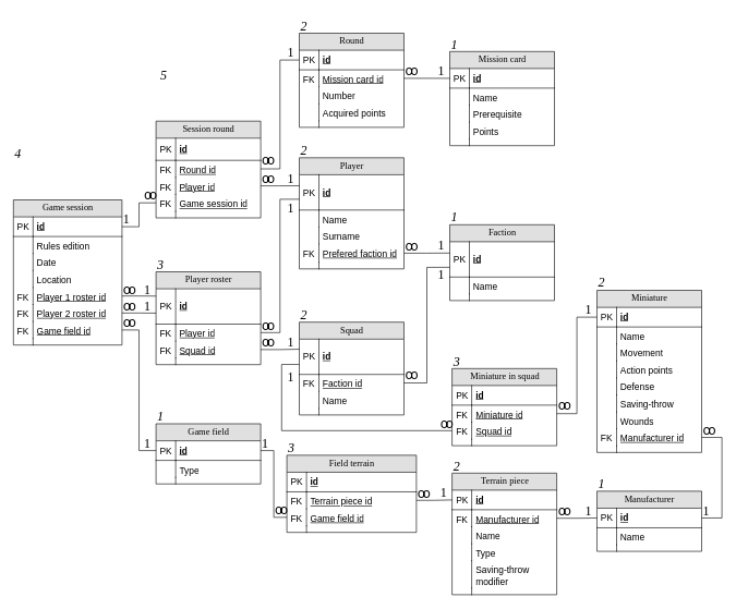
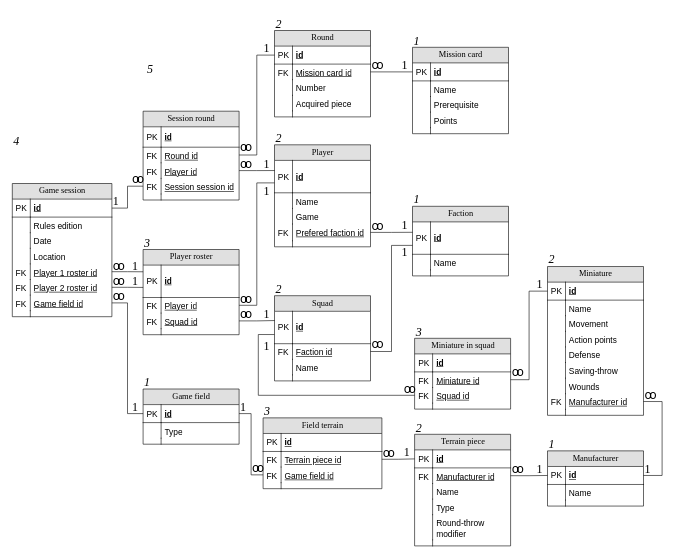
- <mxCell id="95" value="Acquired points" style="shape=partialRectangle;top=0;left=0;right=0;bottom=0;html=1;align=left;verticalAlign=top;fillColor=none;spacingLeft=34;spacingRight=4;whiteSpace=wrap;overflow=hidden;rotatable=0;points=[[0,0.5],[1,0.5]];portConstraint=eastwest;dropTarget=0;fontStyle=0;fontSize=14;" parent="88" vertex="1"><mxGeometry y="108" width="160" height="26" as="geometry" /></mxCell>
+ <mxCell id="95" value="Acquired piece" style="shape=partialRectangle;top=0;left=0;right=0;bottom=0;html=1;align=left;verticalAlign=top;fillColor=none;spacingLeft=34;spacingRight=4;whiteSpace=wrap;overflow=hidden;rotatable=0;points=[[0,0.5],[1,0.5]];portConstraint=eastwest;dropTarget=0;fontStyle=0;fontSize=14;" parent="88" vertex="1"><mxGeometry y="108" width="160" height="26" as="geometry" /></mxCell>
- <mxCell id="53" value="Game session id" style="shape=partialRectangle;top=0;left=0;right=0;bottom=0;html=1;align=left;verticalAlign=top;fillColor=none;spacingLeft=34;spacingRight=4;whiteSpace=wrap;overflow=hidden;rotatable=0;points=[[0,0.5],[1,0.5]];portConstraint=eastwest;dropTarget=0;fontStyle=4;fontSize=14;" parent="46" vertex="1"><mxGeometry y="112" width="160" height="26" as="geometry" /></mxCell>
+ <mxCell id="53" value="Session session id" style="shape=partialRectangle;top=0;left=0;right=0;bottom=0;html=1;align=left;verticalAlign=top;fillColor=none;spacingLeft=34;spacingRight=4;whiteSpace=wrap;overflow=hidden;rotatable=0;points=[[0,0.5],[1,0.5]];portConstraint=eastwest;dropTarget=0;fontStyle=4;fontSize=14;" parent="46" vertex="1"><mxGeometry y="112" width="160" height="26" as="geometry" /></mxCell>
- <mxCell id="40" value="Surname" style="shape=partialRectangle;top=0;left=0;right=0;bottom=0;html=1;align=left;verticalAlign=top;fillColor=none;spacingLeft=34;spacingRight=4;whiteSpace=wrap;overflow=hidden;rotatable=0;points=[[0,0.5],[1,0.5]];portConstraint=eastwest;dropTarget=0;fontSize=14;" parent="35" vertex="1"><mxGeometry y="106" width="160" height="26" as="geometry" /></mxCell>
+ <mxCell id="40" value="Game" style="shape=partialRectangle;top=0;left=0;right=0;bottom=0;html=1;align=left;verticalAlign=top;fillColor=none;spacingLeft=34;spacingRight=4;whiteSpace=wrap;overflow=hidden;rotatable=0;points=[[0,0.5],[1,0.5]];portConstraint=eastwest;dropTarget=0;fontSize=14;" parent="35" vertex="1"><mxGeometry y="106" width="160" height="26" as="geometry" /></mxCell>
- <mxCell id="147" value="Saving-throw modifier" style="shape=partialRectangle;top=0;left=0;right=0;bottom=0;html=1;align=left;verticalAlign=top;fillColor=none;spacingLeft=34;spacingRight=4;whiteSpace=wrap;overflow=hidden;rotatable=0;points=[[0,0.5],[1,0.5]];portConstraint=eastwest;dropTarget=0;fontStyle=0;fontSize=14;" parent="138" vertex="1"><mxGeometry y="134" width="160" height="42" as="geometry" /></mxCell>
+ <mxCell id="147" value="Round-throw modifier" style="shape=partialRectangle;top=0;left=0;right=0;bottom=0;html=1;align=left;verticalAlign=top;fillColor=none;spacingLeft=34;spacingRight=4;whiteSpace=wrap;overflow=hidden;rotatable=0;points=[[0,0.5],[1,0.5]];portConstraint=eastwest;dropTarget=0;fontStyle=0;fontSize=14;" parent="138" vertex="1"><mxGeometry y="134" width="160" height="42" as="geometry" /></mxCell>
